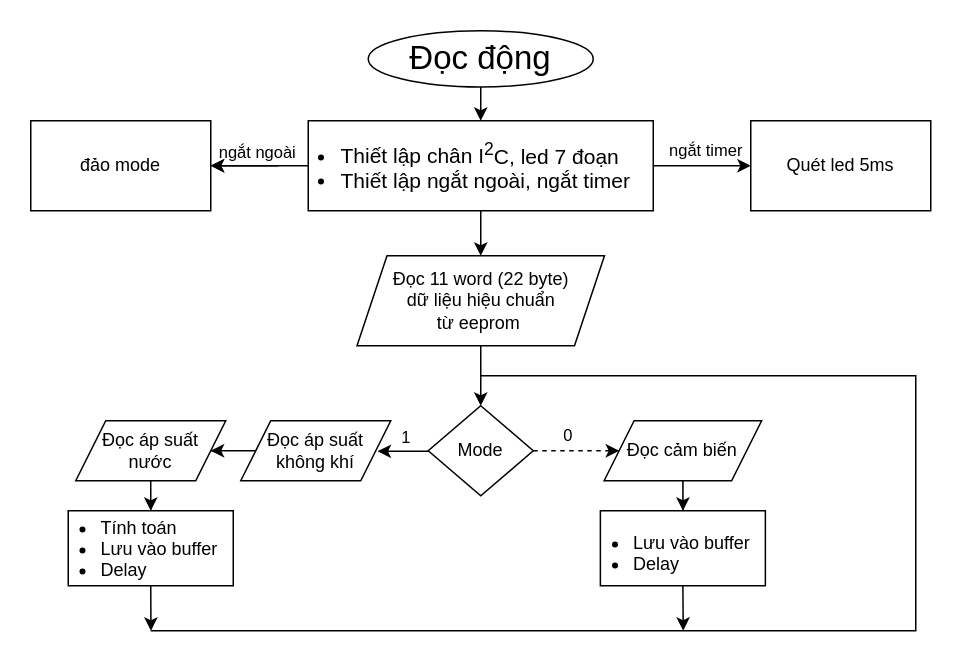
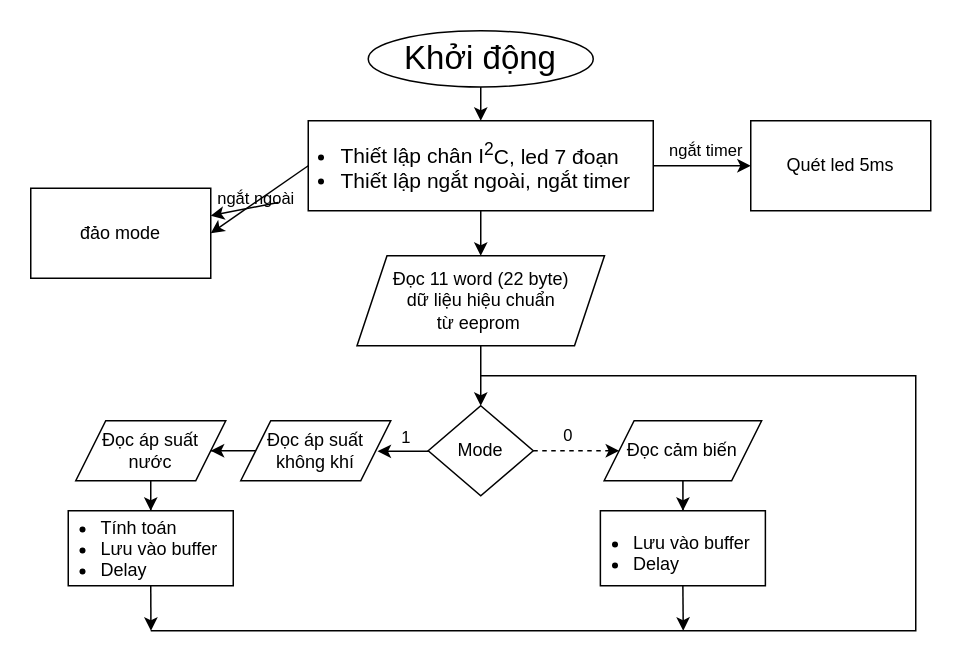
- <mxCell id="3" value="&lt;font style=&quot;font-size: 22px&quot;&gt;Đọc động&lt;/font&gt;" style="ellipse;whiteSpace=wrap;html=1;fillColor=none;" parent="1" vertex="1"><mxGeometry x="245" y="20" width="150" height="37.5" as="geometry" /></mxCell>
+ <mxCell id="3" value="&lt;font style=&quot;font-size: 22px&quot;&gt;Khởi động&lt;/font&gt;" style="ellipse;whiteSpace=wrap;html=1;fillColor=none;" parent="1" vertex="1"><mxGeometry x="245" y="20" width="150" height="37.5" as="geometry" /></mxCell>
- <mxCell id="23" value="đảo mode" style="rounded=0;whiteSpace=wrap;html=1;fillColor=none;" parent="1" vertex="1"><mxGeometry x="20" y="80" width="120" height="60" as="geometry" /></mxCell>
+ <mxCell id="23" value="đảo mode" style="rounded=0;whiteSpace=wrap;html=1;fillColor=none;" parent="1" vertex="1"><mxGeometry x="20" y="125" width="120" height="60" as="geometry" /></mxCell>
